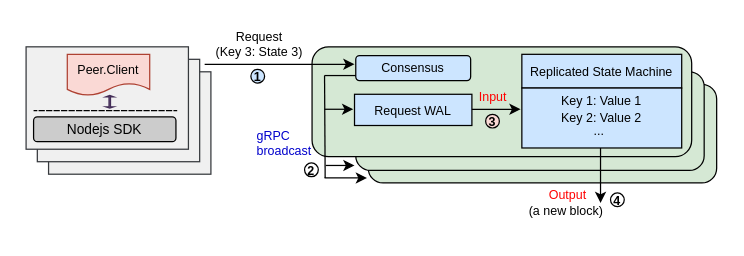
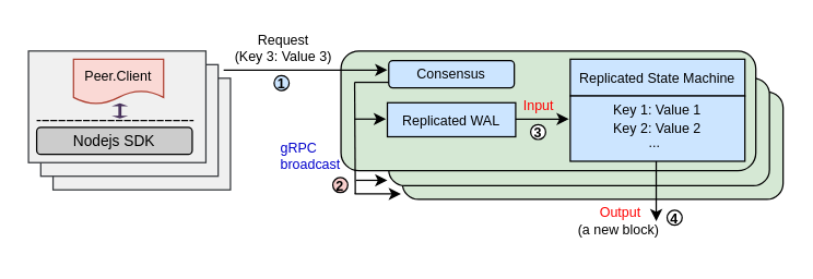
- <mxCell id="27" value="&lt;font color=&quot;#000000&quot;&gt;Request &lt;br&gt;(Key 3: State 3)&lt;/font&gt;" style="text;html=1;strokeColor=none;fillColor=none;align=center;verticalAlign=middle;whiteSpace=wrap;rounded=0;shadow=0;fontSize=10;fontColor=#0000CC;" parent="1" vertex="1"><mxGeometry x="167" y="20" width="80" height="30" as="geometry" /></mxCell>
+ <mxCell id="27" value="&lt;font color=&quot;#000000&quot;&gt;Request &lt;br&gt;(Key 3: Value 3)&lt;/font&gt;" style="text;html=1;strokeColor=none;fillColor=none;align=center;verticalAlign=middle;whiteSpace=wrap;rounded=0;shadow=0;fontSize=10;fontColor=#0000CC;" parent="1" vertex="1"><mxGeometry x="167" y="20" width="80" height="30" as="geometry" /></mxCell>
- <mxCell id="13" value="&lt;font style=&quot;font-size: 10px;&quot;&gt;Request WAL&lt;/font&gt;" style="rounded=0;whiteSpace=wrap;html=1;fillColor=#CCE5FF;strokeColor=#000000;" parent="1" vertex="1"><mxGeometry x="283" y="75" width="94" height="25" as="geometry" /></mxCell>
+ <mxCell id="13" value="&lt;font style=&quot;font-size: 10px;&quot;&gt;Replicated WAL&lt;/font&gt;" style="rounded=0;whiteSpace=wrap;html=1;fillColor=#CCE5FF;strokeColor=#000000;" parent="1" vertex="1"><mxGeometry x="283" y="75" width="94" height="25" as="geometry" /></mxCell>
- <mxCell id="26" value="3" style="ellipse;whiteSpace=wrap;html=1;aspect=fixed;fontSize=10;strokeColor=#000000;fillColor=#fad9d5;fontStyle=1;" parent="1" vertex="1"><mxGeometry x="388" y="91" width="11" height="11" as="geometry" /></mxCell>
+ <mxCell id="26" value="3" style="ellipse;whiteSpace=wrap;html=1;aspect=fixed;fontSize=10;strokeColor=#000000;fillColor=#FFFFFF;fontStyle=1" parent="1" vertex="1"><mxGeometry x="388" y="91" width="11" height="11" as="geometry" /></mxCell>
- <mxCell id="25" value="2" style="ellipse;whiteSpace=wrap;html=1;aspect=fixed;fontSize=10;strokeColor=#000000;fillColor=#FFFFFF;fontStyle=1" parent="1" vertex="1"><mxGeometry x="243" y="130" width="11" height="11" as="geometry" /></mxCell>
+ <mxCell id="25" value="2" style="ellipse;whiteSpace=wrap;html=1;aspect=fixed;fontSize=10;strokeColor=#000000;fillColor=#f8cecc;fontStyle=1;" parent="1" vertex="1"><mxGeometry x="243" y="130" width="11" height="11" as="geometry" /></mxCell>
